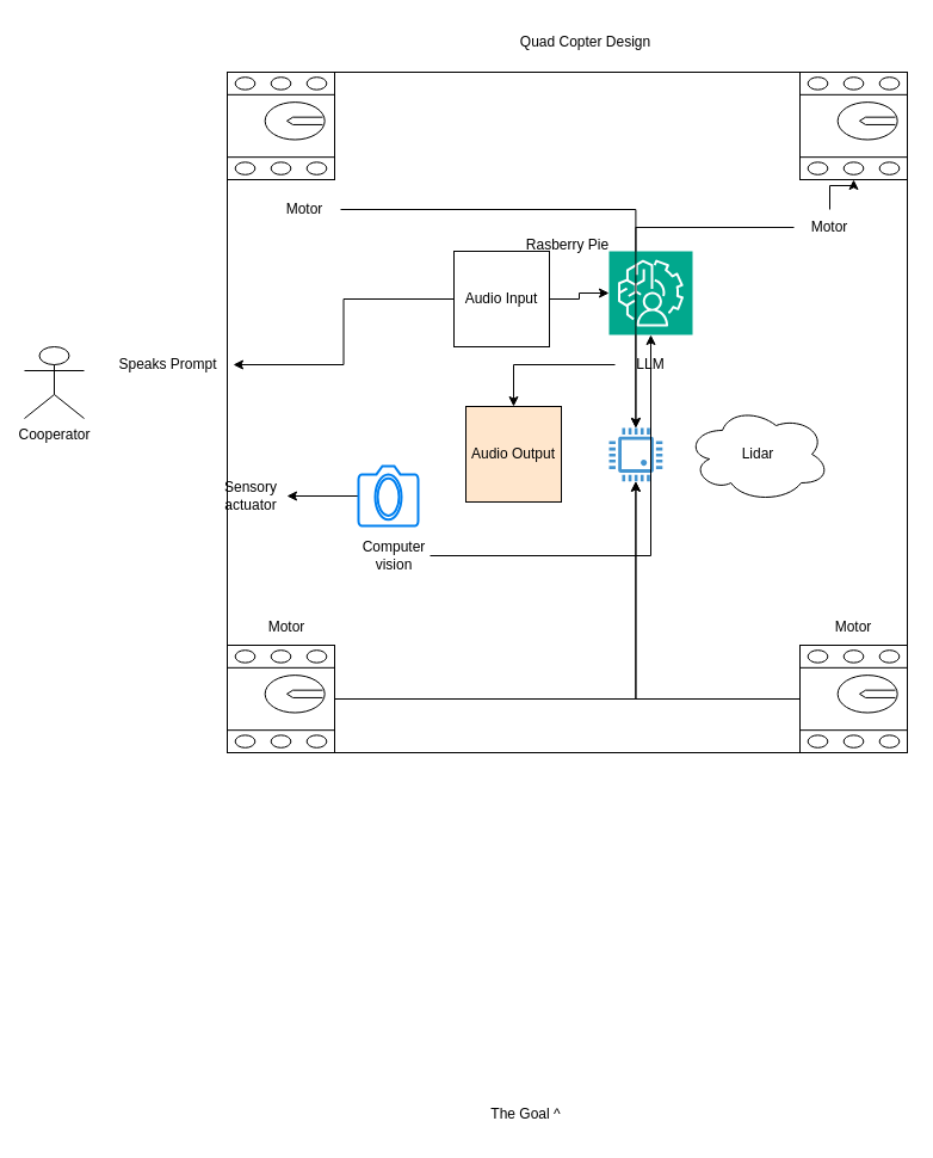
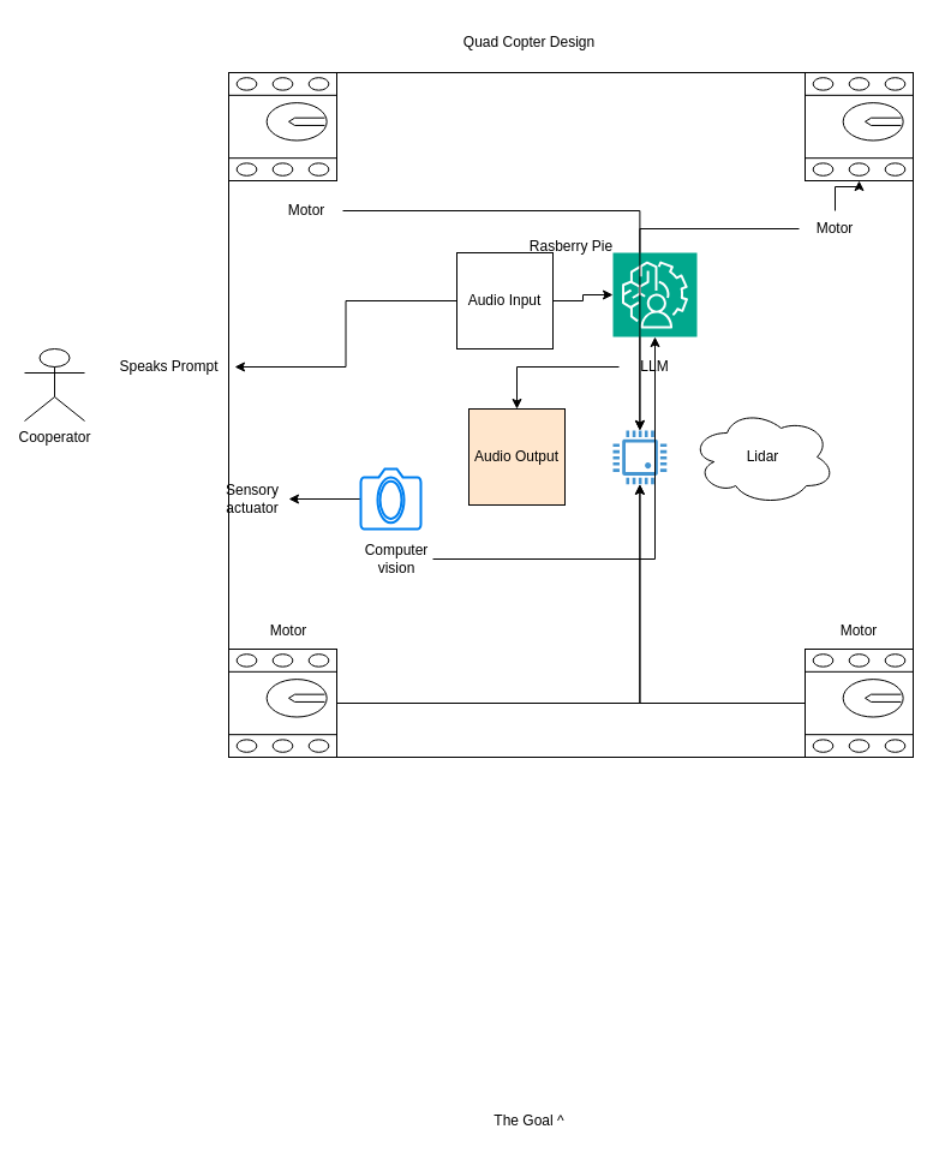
- <mxCell id="36" value="Quad Copter Design" style="text;html=1;align=center;verticalAlign=middle;resizable=0;points=[];autosize=1;strokeColor=none;fillColor=none;" vertex="1" parent="1"><mxGeometry x="425" y="20" width="130" height="30" as="geometry" /></mxCell>
+ <mxCell id="36" value="Quad Copter Design" style="text;html=1;align=center;verticalAlign=middle;resizable=0;points=[];autosize=1;strokeColor=none;fillColor=none;" vertex="1" parent="1"><mxGeometry x="375" y="20" width="130" height="30" as="geometry" /></mxCell>
